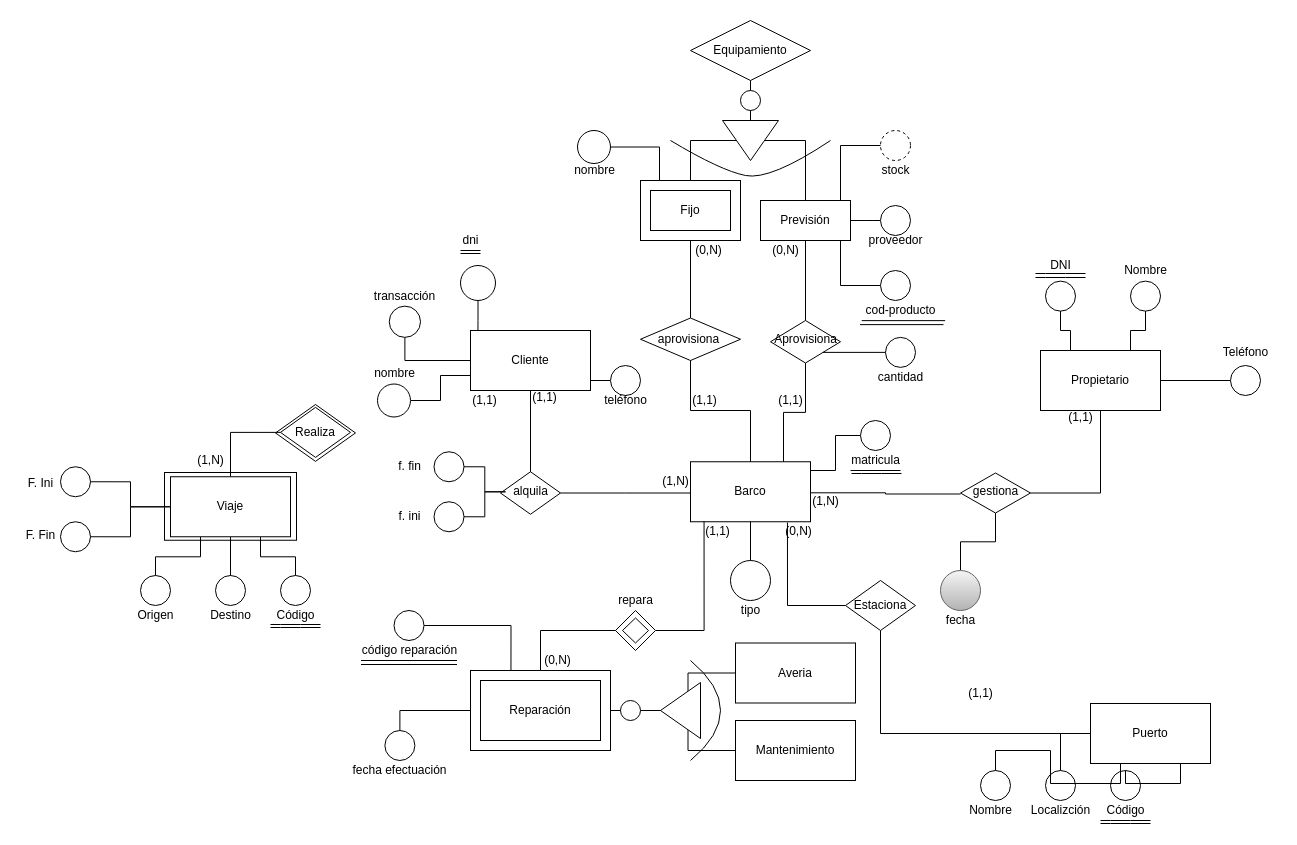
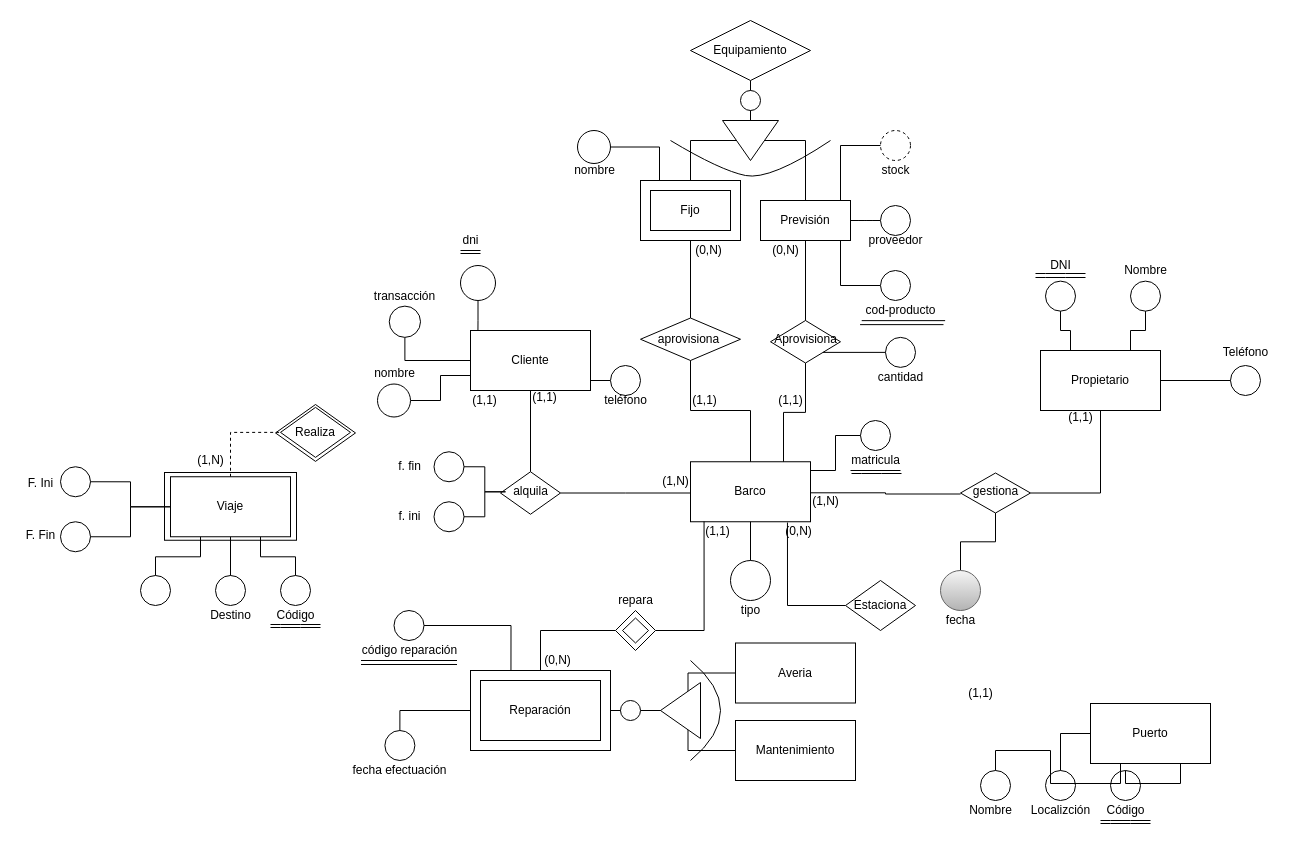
- <mxCell id="133" style="edgeStyle=orthogonalEdgeStyle;rounded=0;orthogonalLoop=1;jettySize=auto;html=1;entryX=0;entryY=0.5;entryDx=0;entryDy=0;endArrow=none;endFill=0;" edge="1" parent="1" source="139" target="140"><mxGeometry relative="1" as="geometry" /></mxCell>
+ <mxCell id="133" style="edgeStyle=orthogonalEdgeStyle;rounded=0;orthogonalLoop=1;jettySize=auto;html=1;entryX=0;entryY=0.5;entryDx=0;entryDy=0;endArrow=none;endFill=0;dashed=1;" edge="1" parent="1" source="139" target="140"><mxGeometry relative="1" as="geometry" /></mxCell>
- <mxCell id="144" value="Origen" style="text;html=1;align=center;verticalAlign=middle;resizable=0;points=[];autosize=1;" vertex="1" parent="1"><mxGeometry x="130" y="605" width="50" height="20" as="geometry" /></mxCell>
- <mxCell id="109" style="edgeStyle=orthogonalEdgeStyle;rounded=0;orthogonalLoop=1;jettySize=auto;html=1;entryX=0.5;entryY=1;entryDx=0;entryDy=0;endArrow=none;endFill=0;" edge="1" parent="1" source="110" target="122"><mxGeometry relative="1" as="geometry" /></mxCell>
